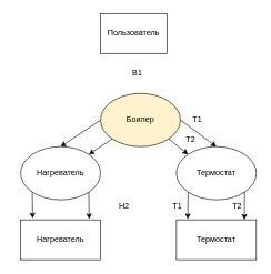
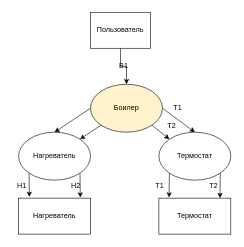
+ <mxCell id="2" value="" style="edgeStyle=orthogonalEdgeStyle;rounded=0;orthogonalLoop=1;jettySize=auto;html=1;" edge="1" parent="1" source="3" target="8"><mxGeometry relative="1" as="geometry" /></mxCell>
+ <mxCell id="20" value="H1" style="text;html=1;align=center;verticalAlign=middle;resizable=0;points=[];autosize=1;" vertex="1" parent="1"><mxGeometry x="20" y="300" width="30" height="20" as="geometry" /></mxCell>
- <mxCell id="19" value="H2" style="text;html=1;align=center;verticalAlign=middle;resizable=0;points=[];autosize=1;" vertex="1" parent="1"><mxGeometry x="170" y="300" width="30" height="20" as="geometry" /></mxCell>
+ <mxCell id="19" value="H2" style="text;html=1;align=center;verticalAlign=middle;resizable=0;points=[];autosize=1;" vertex="1" parent="1"><mxGeometry x="110" y="300" width="30" height="20" as="geometry" /></mxCell>
